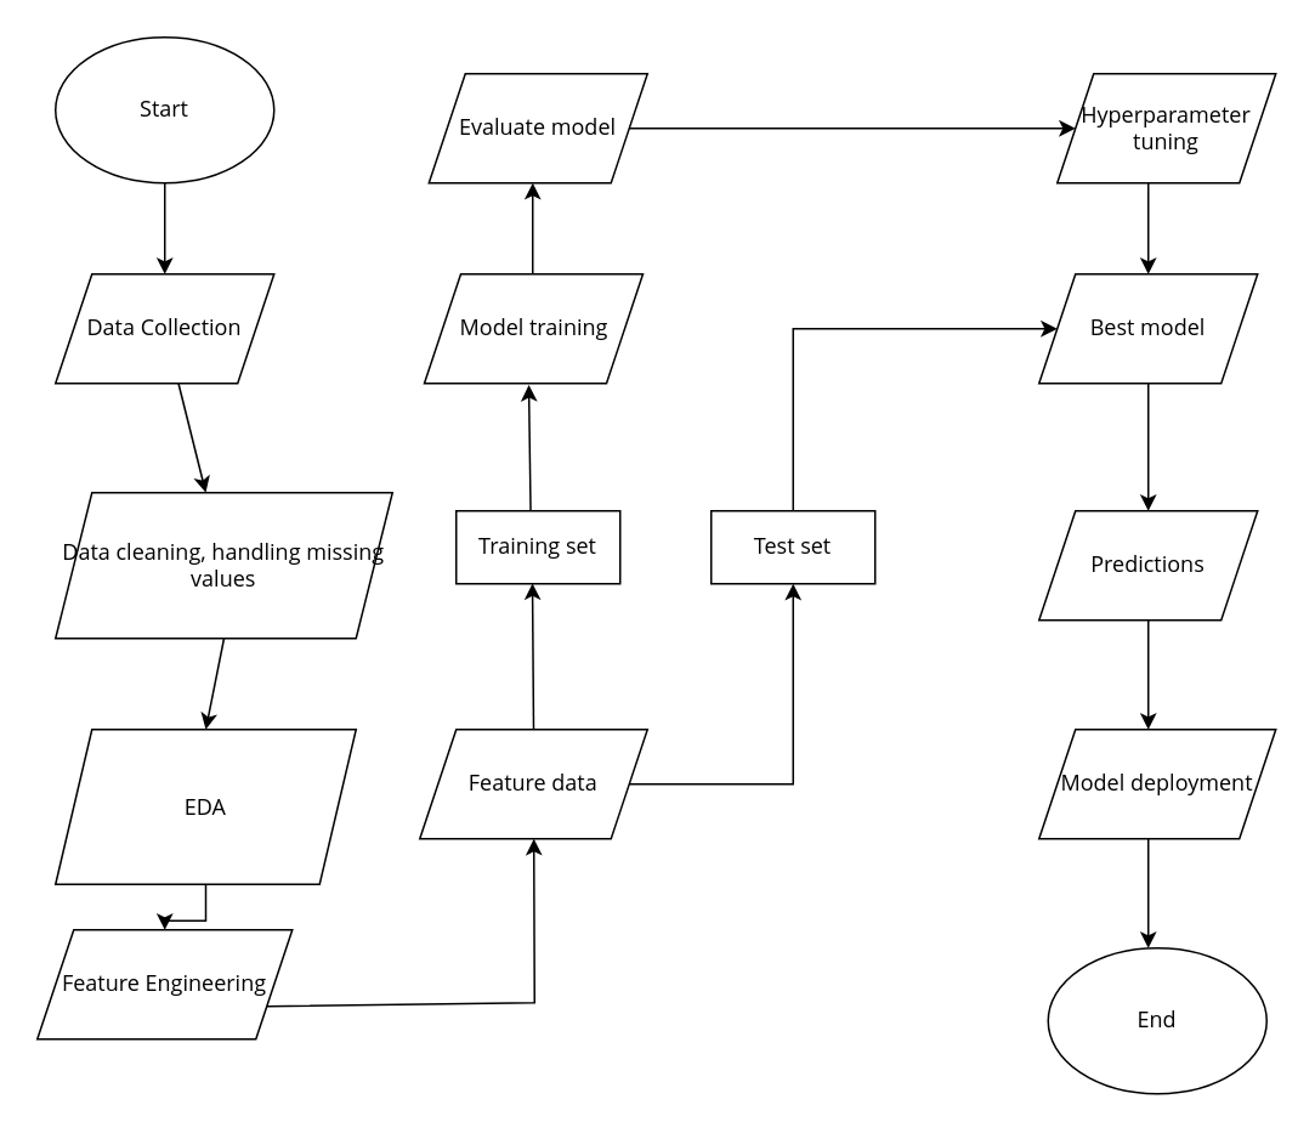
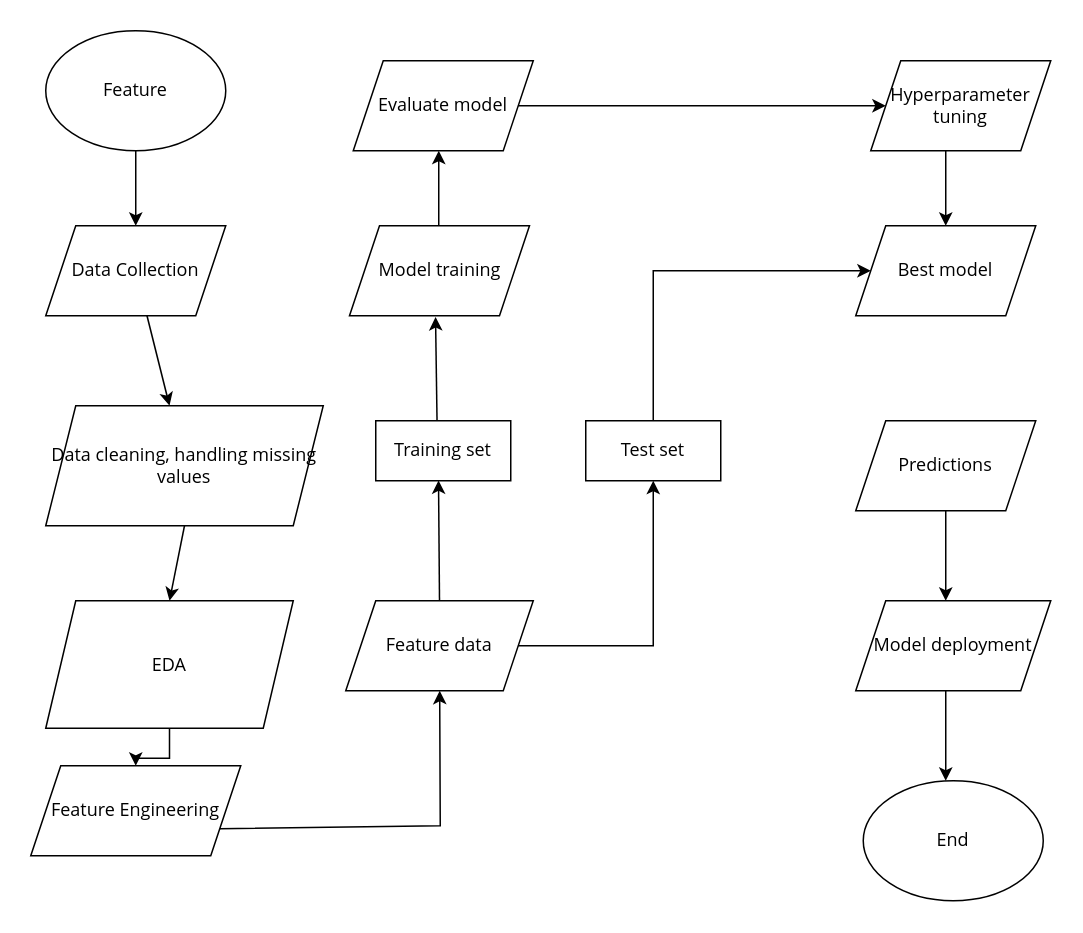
- <mxCell id="2" value="Start" style="ellipse;whiteSpace=wrap;html=1;fontFamily=Open Sans;fontSource=https%3A%2F%2Ffonts.googleapis.com%2Fcss%3Ffamily%3DOpen%2BSans;" parent="1" vertex="1"><mxGeometry x="30" y="20" width="120" height="80" as="geometry" /></mxCell>
+ <mxCell id="2" value="Feature" style="ellipse;whiteSpace=wrap;html=1;fontFamily=Open Sans;fontSource=https%3A%2F%2Ffonts.googleapis.com%2Fcss%3Ffamily%3DOpen%2BSans;" parent="1" vertex="1"><mxGeometry x="30" y="20" width="120" height="80" as="geometry" /></mxCell>
- <mxCell id="25" value="" style="endArrow=classic;html=1;rounded=0;fontFamily=Open Sans;fontSource=https%3A%2F%2Ffonts.googleapis.com%2Fcss%3Ffamily%3DOpen%2BSans;" edge="1" parent="1" source="19" target="20"><mxGeometry width="50" height="50" relative="1" as="geometry"><mxPoint x="423" y="200" as="sourcePoint" /><mxPoint x="423" y="150" as="targetPoint" /></mxGeometry></mxCell>
